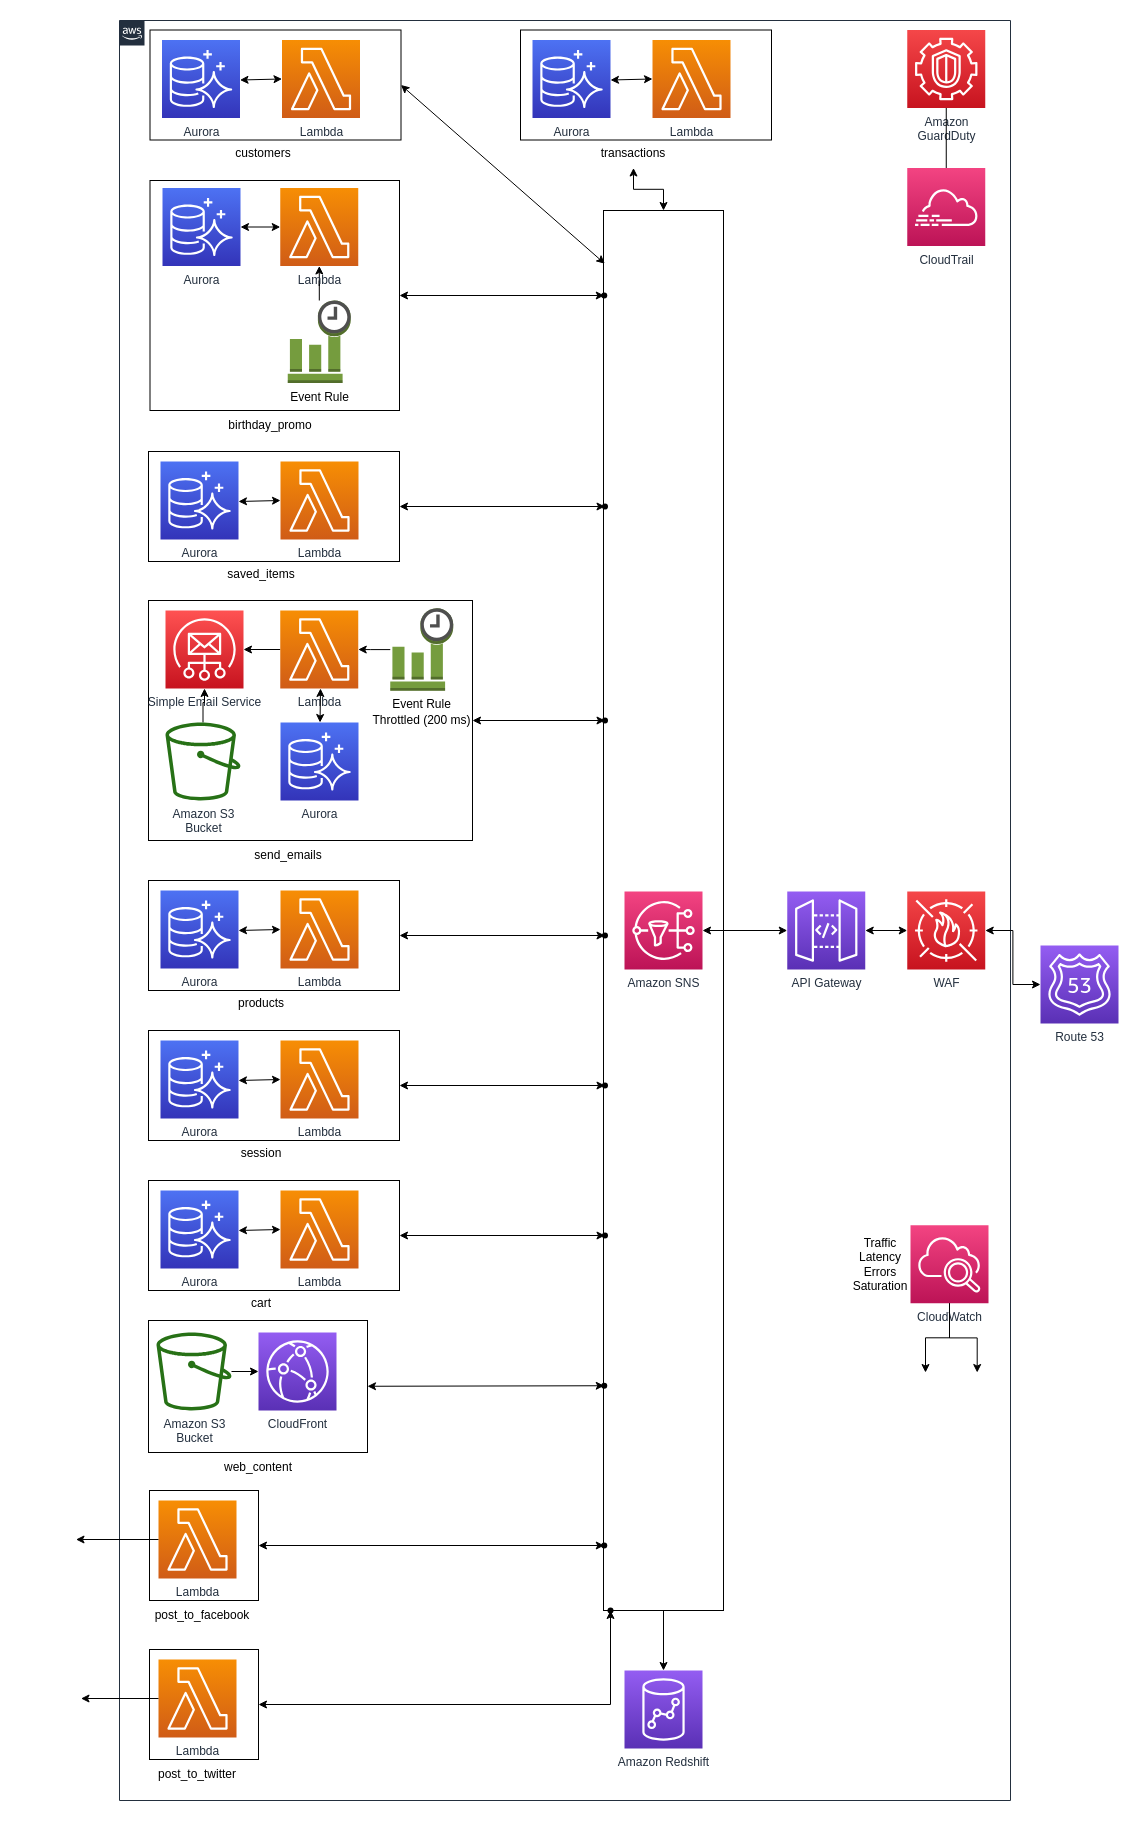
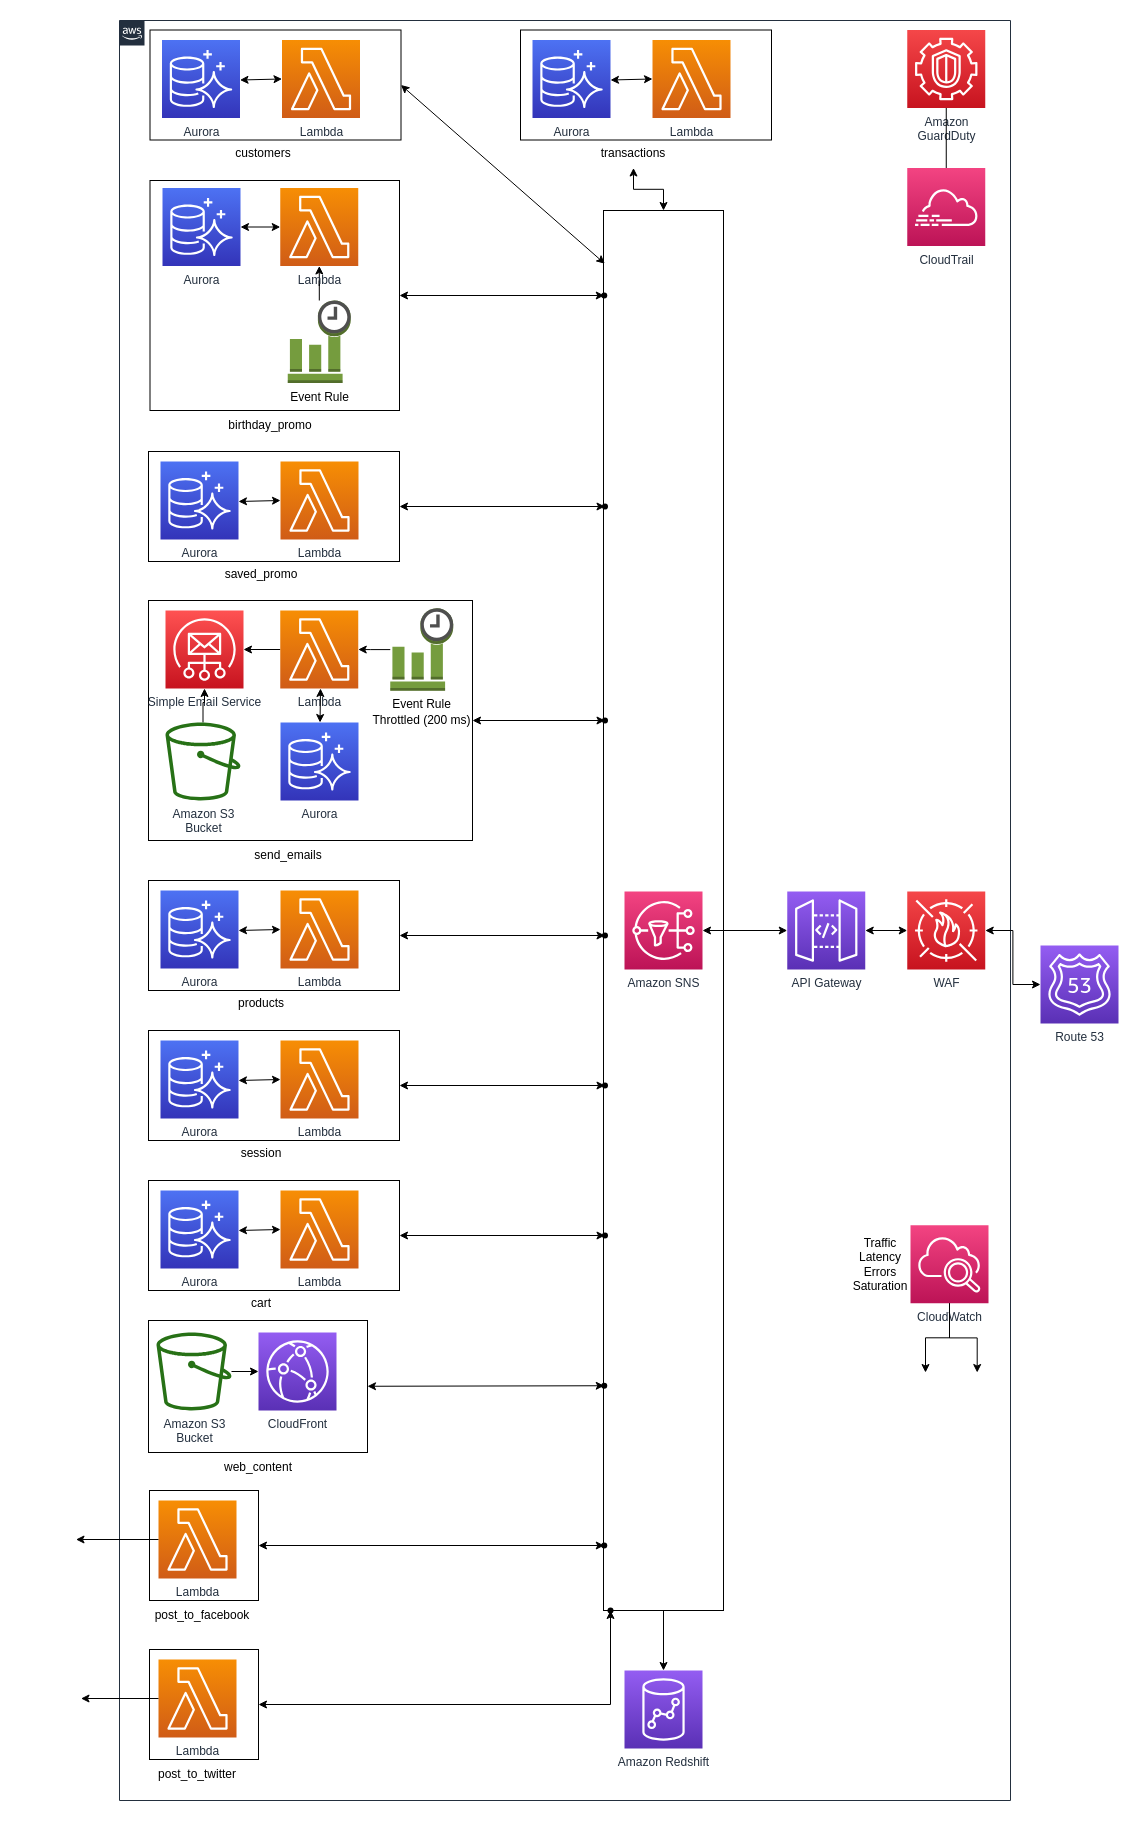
- <mxCell id="61" value="saved_items" style="text;html=1;strokeColor=none;fillColor=none;align=center;verticalAlign=middle;whiteSpace=wrap;rounded=0;" vertex="1" parent="2"><mxGeometry x="112" y="539" width="60" height="30" as="geometry" /></mxCell>
+ <mxCell id="61" value="saved_promo" style="text;html=1;strokeColor=none;fillColor=none;align=center;verticalAlign=middle;whiteSpace=wrap;rounded=0;" vertex="1" parent="2"><mxGeometry x="112" y="539" width="60" height="30" as="geometry" /></mxCell>
